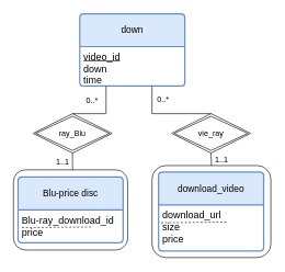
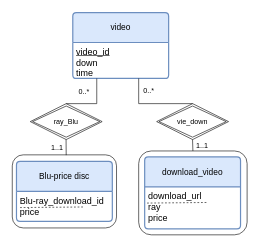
- <mxCell id="2" value="down" style="swimlane;childLayout=stackLayout;horizontal=1;startSize=50;horizontalStack=0;rounded=1;fontSize=14;fontStyle=0;strokeWidth=2;resizeParent=0;resizeLast=1;shadow=0;dashed=0;align=center;arcSize=4;whiteSpace=wrap;html=1;fillColor=#dae8fc;strokeColor=#6c8ebf;" parent="1" vertex="1"><mxGeometry x="121" width="160" height="110" as="geometry" y="20" /></mxCell>
+ <mxCell id="2" value="video" style="swimlane;childLayout=stackLayout;horizontal=1;startSize=50;horizontalStack=0;rounded=1;fontSize=14;fontStyle=0;strokeWidth=2;resizeParent=0;resizeLast=1;shadow=0;dashed=0;align=center;arcSize=4;whiteSpace=wrap;html=1;fillColor=#dae8fc;strokeColor=#6c8ebf;" parent="1" vertex="1"><mxGeometry x="121" width="160" height="110" as="geometry" y="20" /></mxCell>
- <mxCell id="14" value="vie_ray" style="shape=rhombus;double=1;perimeter=rhombusPerimeter;whiteSpace=wrap;html=1;align=center;" parent="1" vertex="1"><mxGeometry x="261" y="172" width="120" height="60" as="geometry" /></mxCell>
+ <mxCell id="14" value="vie_down" style="shape=rhombus;double=1;perimeter=rhombusPerimeter;whiteSpace=wrap;html=1;align=center;" parent="1" vertex="1"><mxGeometry x="261" y="172" width="120" height="60" as="geometry" /></mxCell>
- <mxCell id="10" value="&lt;span style=&quot;font-size: 15px;&quot;&gt;download_url&lt;/span&gt;&lt;br&gt;&lt;div&gt;&lt;span style=&quot;font-size: 15px;&quot;&gt;size&lt;/span&gt;&lt;/div&gt;&lt;div&gt;&lt;span style=&quot;font-size: 15px;&quot;&gt;price&lt;/span&gt;&lt;/div&gt;" style="align=left;strokeColor=none;fillColor=none;spacingLeft=4;spacingRight=4;fontSize=12;verticalAlign=top;resizable=0;rotatable=0;part=1;html=1;whiteSpace=wrap;" parent="8" vertex="1"><mxGeometry y="50" width="160" height="70" as="geometry" /></mxCell>
+ <mxCell id="10" value="&lt;span style=&quot;font-size: 15px;&quot;&gt;download_url&lt;/span&gt;&lt;br&gt;&lt;div&gt;&lt;span style=&quot;font-size: 15px;&quot;&gt;ray&lt;/span&gt;&lt;/div&gt;&lt;div&gt;&lt;span style=&quot;font-size: 15px;&quot;&gt;price&lt;/span&gt;&lt;/div&gt;" style="align=left;strokeColor=none;fillColor=none;spacingLeft=4;spacingRight=4;fontSize=12;verticalAlign=top;resizable=0;rotatable=0;part=1;html=1;whiteSpace=wrap;" parent="8" vertex="1"><mxGeometry y="50" width="160" height="70" as="geometry" /></mxCell>
